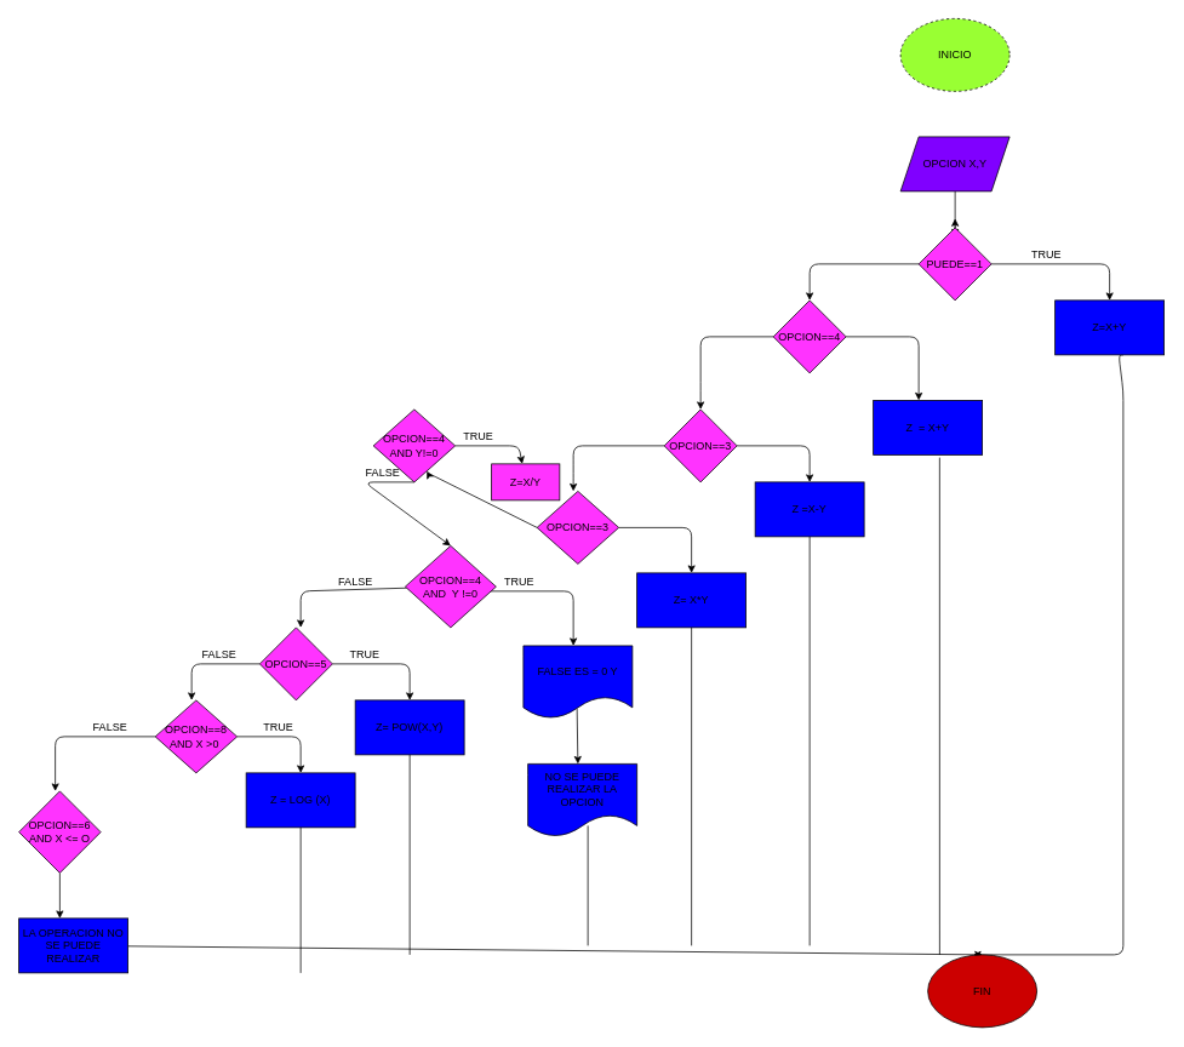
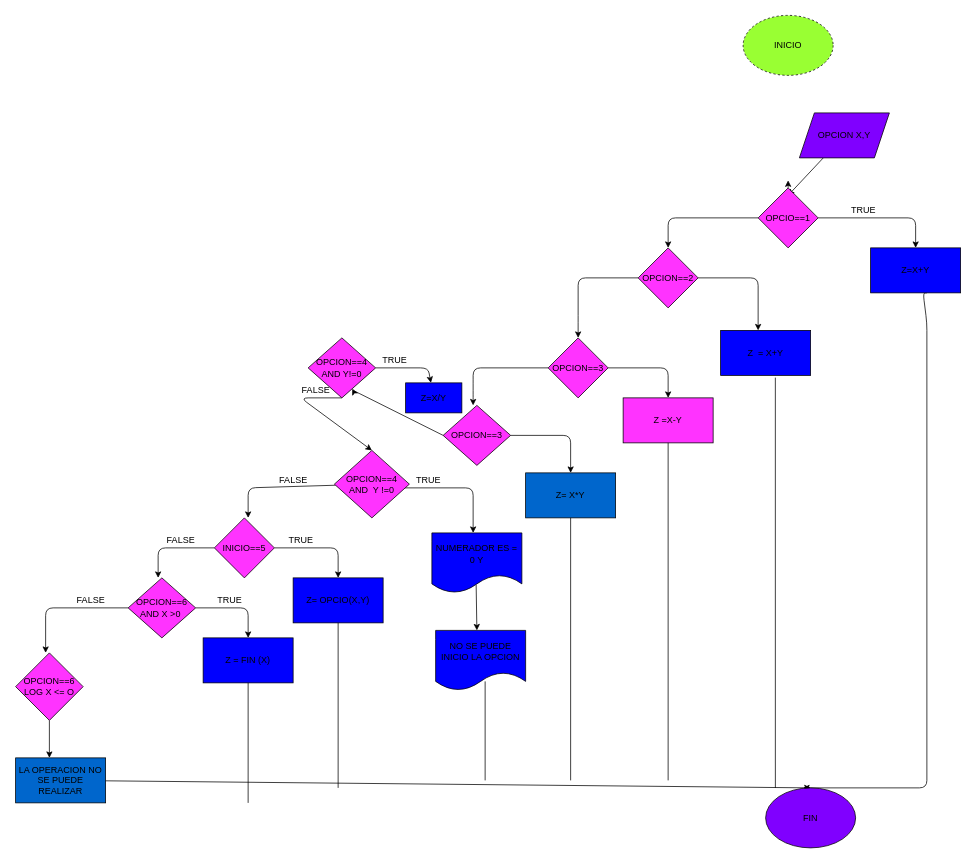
- <mxCell id="4" value="OPCION X,Y" style="shape=parallelogram;perimeter=parallelogramPerimeter;whiteSpace=wrap;html=1;fixedSize=1;fillColor=#8000FF;" vertex="1" parent="1"><mxGeometry x="990" y="150" width="120" height="60" as="geometry" /></mxCell>
+ <mxCell id="4" value="OPCION X,Y" style="shape=parallelogram;perimeter=parallelogramPerimeter;whiteSpace=wrap;html=1;fixedSize=1;fillColor=#8000FF;" vertex="1" parent="1"><mxGeometry x="1065" y="150" width="120" height="60" as="geometry" /></mxCell>
- <mxCell id="8" value="PUEDE==1" style="rhombus;whiteSpace=wrap;html=1;fillColor=#FF33FF;" vertex="1" parent="1"><mxGeometry x="1010" y="250" width="80" height="80" as="geometry" /></mxCell>
+ <mxCell id="8" value="OPCIO==1" style="rhombus;whiteSpace=wrap;html=1;fillColor=#FF33FF;" vertex="1" parent="1"><mxGeometry x="1010" y="250" width="80" height="80" as="geometry" /></mxCell>
- <mxCell id="14" value="OPCION==4" style="rhombus;whiteSpace=wrap;html=1;fillColor=#FF33FF;" vertex="1" parent="1"><mxGeometry x="850" y="330" width="80" height="80" as="geometry" /></mxCell>
+ <mxCell id="14" value="OPCION==2" style="rhombus;whiteSpace=wrap;html=1;fillColor=#FF33FF;" vertex="1" parent="1"><mxGeometry x="850" y="330" width="80" height="80" as="geometry" /></mxCell>
- <mxCell id="51" value="Z=X/Y" style="rounded=0;whiteSpace=wrap;html=1;fillColor=#ff33ff;" vertex="1" parent="1"><mxGeometry x="540" y="510" width="75" height="40" as="geometry" /></mxCell>
+ <mxCell id="51" value="Z=X/Y" style="rounded=0;whiteSpace=wrap;html=1;fillColor=#0000FF;" vertex="1" parent="1"><mxGeometry x="540" y="510" width="75" height="40" as="geometry" /></mxCell>
- <mxCell id="19" value="Z =X-Y" style="rounded=0;whiteSpace=wrap;html=1;fillColor=#0000FF;" vertex="1" parent="1"><mxGeometry x="830" y="530" width="120" height="60" as="geometry" /></mxCell>
+ <mxCell id="19" value="Z =X-Y" style="rounded=0;whiteSpace=wrap;html=1;fillColor=#ff33ff;" vertex="1" parent="1"><mxGeometry x="830" y="530" width="120" height="60" as="geometry" /></mxCell>
- <mxCell id="23" value="Z= X*Y" style="rounded=0;whiteSpace=wrap;html=1;fillColor=#0000FF;" vertex="1" parent="1"><mxGeometry x="700" y="630" width="120" height="60" as="geometry" /></mxCell>
+ <mxCell id="23" value="Z= X*Y" style="rounded=0;whiteSpace=wrap;html=1;fillColor=#0066cc;" vertex="1" parent="1"><mxGeometry x="700" y="630" width="120" height="60" as="geometry" /></mxCell>
- <mxCell id="34" value="OPCION==5" style="rhombus;whiteSpace=wrap;html=1;fillColor=#FF33FF;" vertex="1" parent="1"><mxGeometry x="285" y="690" width="80" height="80" as="geometry" /></mxCell>
+ <mxCell id="34" value="INICIO==5" style="rhombus;whiteSpace=wrap;html=1;fillColor=#FF33FF;" vertex="1" parent="1"><mxGeometry x="285" y="690" width="80" height="80" as="geometry" /></mxCell>
- <mxCell id="28" value="FALSE ES = 0 Y" style="shape=document;whiteSpace=wrap;html=1;boundedLbl=1;fillColor=#0000FF;" vertex="1" parent="1"><mxGeometry x="575" y="710" width="120" height="80" as="geometry" /></mxCell>
+ <mxCell id="28" value="NUMERADOR ES = 0 Y" style="shape=document;whiteSpace=wrap;html=1;boundedLbl=1;fillColor=#0000FF;" vertex="1" parent="1"><mxGeometry x="575" y="710" width="120" height="80" as="geometry" /></mxCell>
- <mxCell id="35" value="Z= POW(X,Y)" style="rounded=0;whiteSpace=wrap;html=1;fillColor=#0000FF;" vertex="1" parent="1"><mxGeometry x="390" y="770" width="120" height="60" as="geometry" /></mxCell>
+ <mxCell id="35" value="Z= OPCIO(X,Y)" style="rounded=0;whiteSpace=wrap;html=1;fillColor=#0000FF;" vertex="1" parent="1"><mxGeometry x="390" y="770" width="120" height="60" as="geometry" /></mxCell>
- <mxCell id="38" value="OPCION==8 AND X &amp;gt;0&amp;nbsp;" style="rhombus;whiteSpace=wrap;html=1;fillColor=#FF33FF;" vertex="1" parent="1"><mxGeometry x="170" y="770" width="90" height="80" as="geometry" /></mxCell>
+ <mxCell id="38" value="OPCION==6 AND X &amp;gt;0&amp;nbsp;" style="rhombus;whiteSpace=wrap;html=1;fillColor=#FF33FF;" vertex="1" parent="1"><mxGeometry x="170" y="770" width="90" height="80" as="geometry" /></mxCell>
- <mxCell id="30" value="NO SE PUEDE REALIZAR LA OPCION" style="shape=document;whiteSpace=wrap;html=1;boundedLbl=1;fillColor=#0000FF;" vertex="1" parent="1"><mxGeometry x="580" y="840" width="120" height="80" as="geometry" /></mxCell>
+ <mxCell id="30" value="NO SE PUEDE INICIO LA OPCION" style="shape=document;whiteSpace=wrap;html=1;boundedLbl=1;fillColor=#0000FF;" vertex="1" parent="1"><mxGeometry x="580" y="840" width="120" height="80" as="geometry" /></mxCell>
- <mxCell id="42" value="Z = LOG (X)" style="rounded=0;whiteSpace=wrap;html=1;fillColor=#0000FF;" vertex="1" parent="1"><mxGeometry x="270" y="850" width="120" height="60" as="geometry" /></mxCell>
+ <mxCell id="42" value="Z = FIN (X)" style="rounded=0;whiteSpace=wrap;html=1;fillColor=#0000FF;" vertex="1" parent="1"><mxGeometry x="270" y="850" width="120" height="60" as="geometry" /></mxCell>
- <mxCell id="45" value="OPCION==6 AND X &amp;lt;= O" style="rhombus;whiteSpace=wrap;html=1;fillColor=#FF33FF;" vertex="1" parent="1"><mxGeometry x="20" y="870" width="90" height="90" as="geometry" /></mxCell>
+ <mxCell id="45" value="OPCION==6 LOG X &amp;lt;= O" style="rhombus;whiteSpace=wrap;html=1;fillColor=#FF33FF;" vertex="1" parent="1"><mxGeometry x="20" y="870" width="90" height="90" as="geometry" /></mxCell>
- <mxCell id="47" value="LA OPERACION NO SE PUEDE REALIZAR" style="rounded=0;whiteSpace=wrap;html=1;fillColor=#0000ff;" vertex="1" parent="1"><mxGeometry x="20" y="1010" width="120" height="60" as="geometry" /></mxCell>
+ <mxCell id="47" value="LA OPERACION NO SE PUEDE REALIZAR" style="rounded=0;whiteSpace=wrap;html=1;fillColor=#0066CC;" vertex="1" parent="1"><mxGeometry x="20" y="1010" width="120" height="60" as="geometry" /></mxCell>
- <mxCell id="60" value="FIN" style="ellipse;whiteSpace=wrap;html=1;fillColor=#CC0000;" vertex="1" parent="1"><mxGeometry x="1020" y="1050" width="120" height="80" as="geometry" /></mxCell>
+ <mxCell id="60" value="FIN" style="ellipse;whiteSpace=wrap;html=1;fillColor=#8000ff;" vertex="1" parent="1"><mxGeometry x="1020" y="1050" width="120" height="80" as="geometry" /></mxCell>
